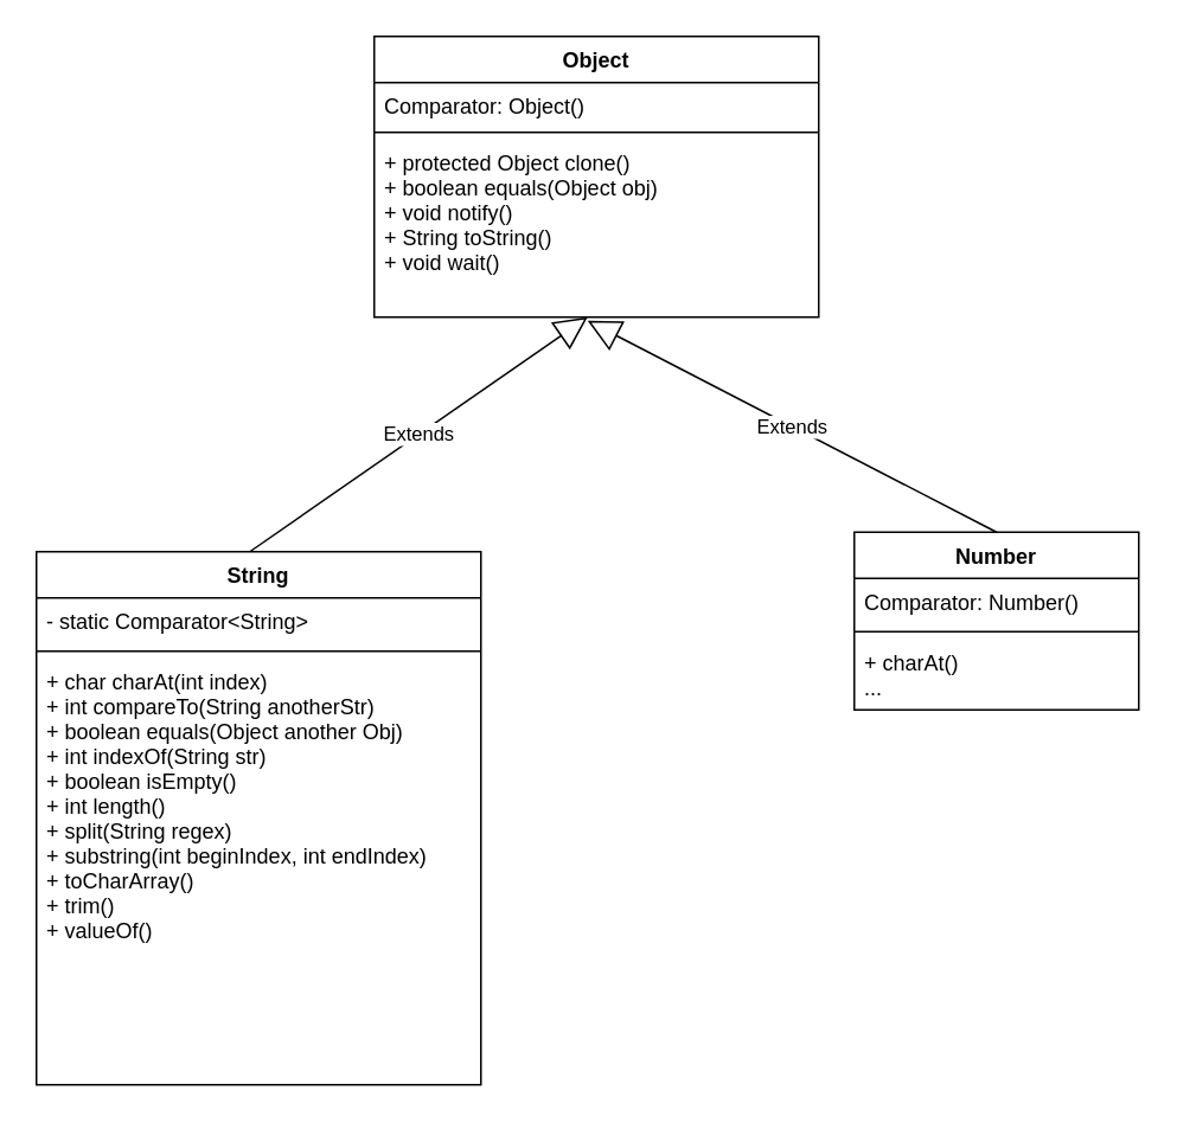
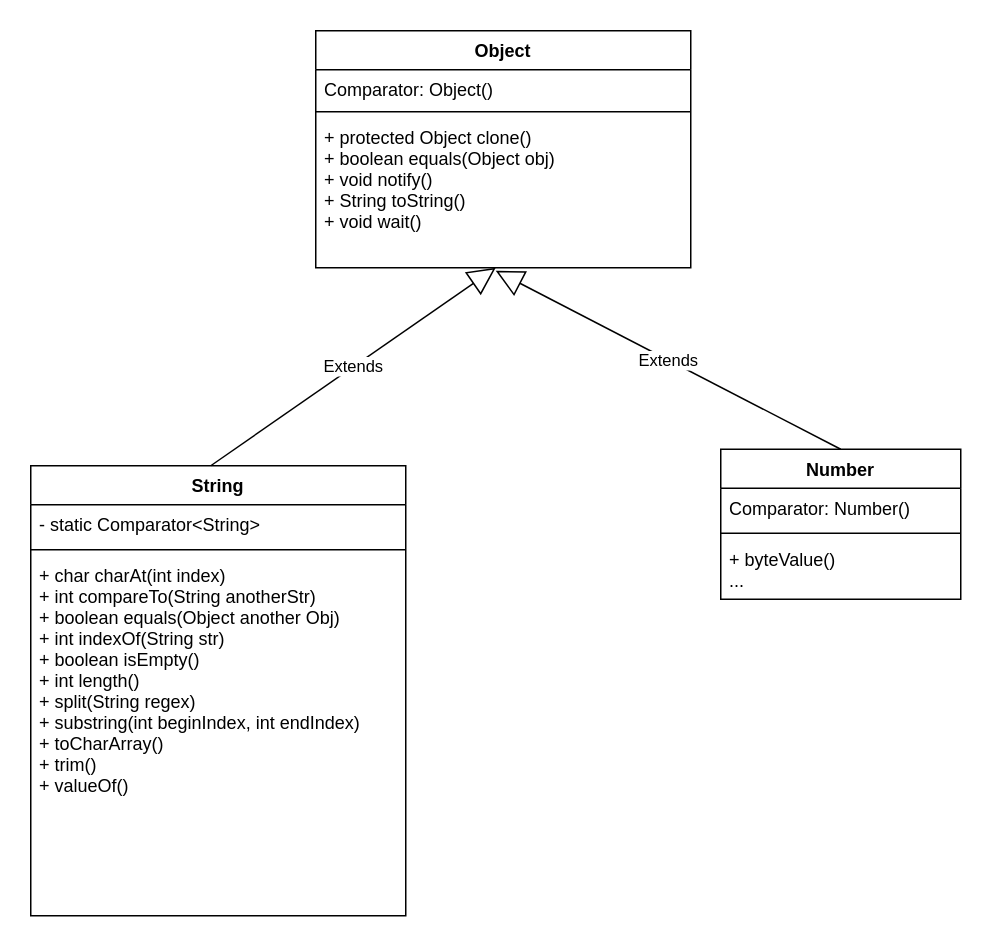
- <mxCell id="14" value="+ charAt()&#10;...&#10;" style="text;strokeColor=none;fillColor=none;align=left;verticalAlign=top;spacingLeft=4;spacingRight=4;overflow=hidden;rotatable=0;points=[[0,0.5],[1,0.5]];portConstraint=eastwest;" vertex="1" parent="11"><mxGeometry y="60" width="160" height="40" as="geometry" /></mxCell>
+ <mxCell id="14" value="+ byteValue()&#10;...&#10;" style="text;strokeColor=none;fillColor=none;align=left;verticalAlign=top;spacingLeft=4;spacingRight=4;overflow=hidden;rotatable=0;points=[[0,0.5],[1,0.5]];portConstraint=eastwest;" vertex="1" parent="11"><mxGeometry y="60" width="160" height="40" as="geometry" /></mxCell>
